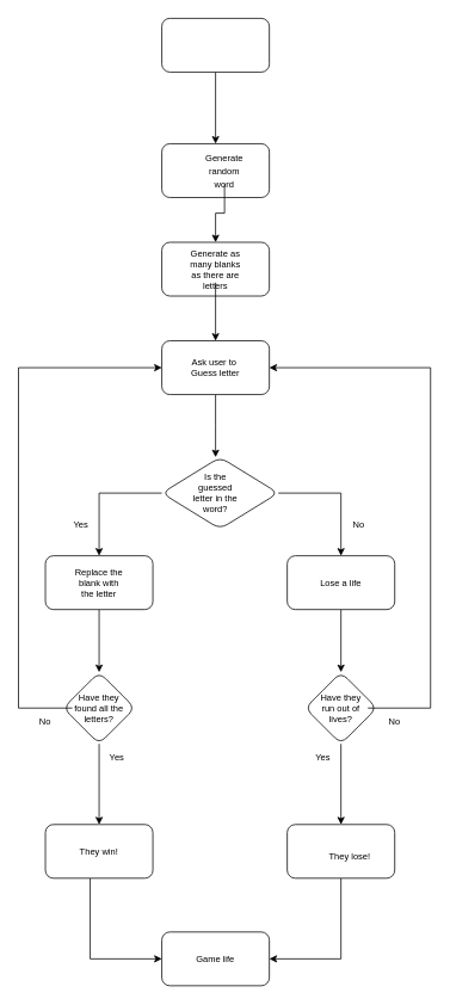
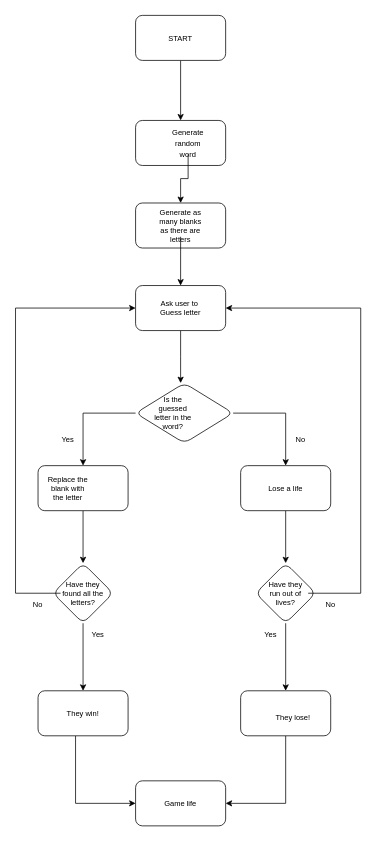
+ <mxCell id="4" value="&lt;font style=&quot;font-size: 10px;&quot;&gt;START&lt;/font&gt;" style="text;html=1;strokeColor=none;fillColor=none;align=center;verticalAlign=middle;whiteSpace=wrap;rounded=0;" parent="1" vertex="1"><mxGeometry x="210" y="35" width="60" height="30" as="geometry" /></mxCell>
- <mxCell id="18" value="Is the guessed &lt;br&gt;letter in the word?" style="text;html=1;strokeColor=none;fillColor=none;align=center;verticalAlign=middle;whiteSpace=wrap;rounded=0;fontSize=10;" parent="1" vertex="1"><mxGeometry x="210" y="535" width="60" height="30" as="geometry" /></mxCell>
+ <mxCell id="18" value="Is the guessed &lt;br&gt;letter in the word?" style="text;html=1;strokeColor=none;fillColor=none;align=center;verticalAlign=middle;whiteSpace=wrap;rounded=0;fontSize=10;" parent="1" vertex="1"><mxGeometry x="200" y="535" width="60" height="30" as="geometry" /></mxCell>
- <mxCell id="21" value="Replace the blank with the letter" style="text;html=1;strokeColor=none;fillColor=none;align=center;verticalAlign=middle;whiteSpace=wrap;rounded=0;fontSize=10;" parent="1" vertex="1"><mxGeometry x="80" y="635" width="60" height="30" as="geometry" /></mxCell>
+ <mxCell id="21" value="Replace the blank with the letter" style="text;html=1;strokeColor=none;fillColor=none;align=center;verticalAlign=middle;whiteSpace=wrap;rounded=0;fontSize=10;" parent="1" vertex="1"><mxGeometry x="60" y="635" width="60" height="30" as="geometry" /></mxCell>
